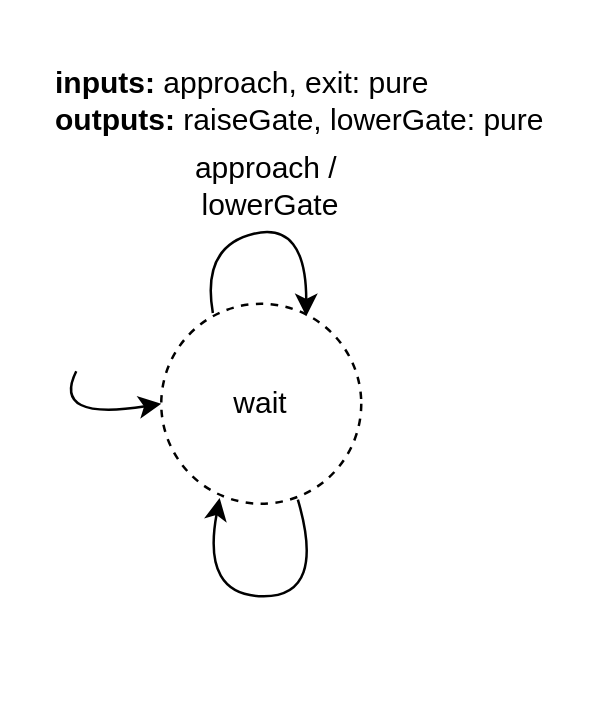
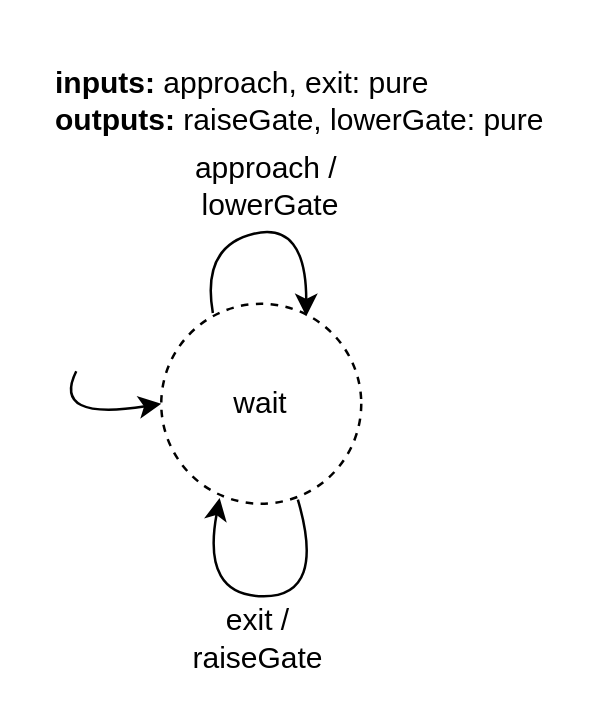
+ <mxCell id="7" value="exit /&lt;br&gt;raiseGate" style="text;html=1;strokeColor=none;fillColor=none;align=center;verticalAlign=middle;whiteSpace=wrap;rounded=0;" parent="1" vertex="1"><mxGeometry x="75" y="241" width="56" height="27" as="geometry" /></mxCell>
